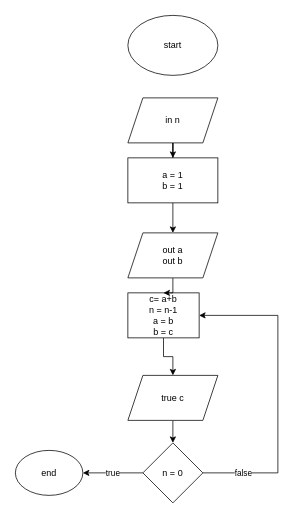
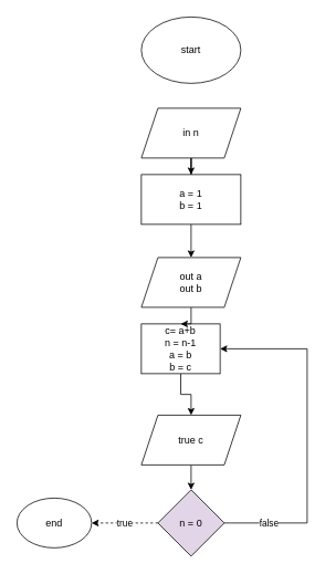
- <mxCell id="11" value="true" style="edgeStyle=orthogonalEdgeStyle;rounded=0;orthogonalLoop=1;jettySize=auto;html=1;exitX=0;exitY=0.5;exitDx=0;exitDy=0;" edge="1" parent="1" source="14" target="15"><mxGeometry relative="1" as="geometry" /></mxCell>
+ <mxCell id="11" value="true" style="edgeStyle=orthogonalEdgeStyle;rounded=0;orthogonalLoop=1;jettySize=auto;html=1;exitX=0;exitY=0.5;exitDx=0;exitDy=0;dashed=1;" edge="1" parent="1" source="14" target="15"><mxGeometry relative="1" as="geometry" /></mxCell>
- <mxCell id="14" value="n = 0" style="rhombus;whiteSpace=wrap;html=1;" vertex="1" parent="1"><mxGeometry x="190" y="590" width="80" height="80" as="geometry" /></mxCell>
+ <mxCell id="14" value="n = 0" style="rhombus;whiteSpace=wrap;html=1;fillColor=#e1d5e7;" vertex="1" parent="1"><mxGeometry x="190" y="590" width="80" height="80" as="geometry" /></mxCell>
